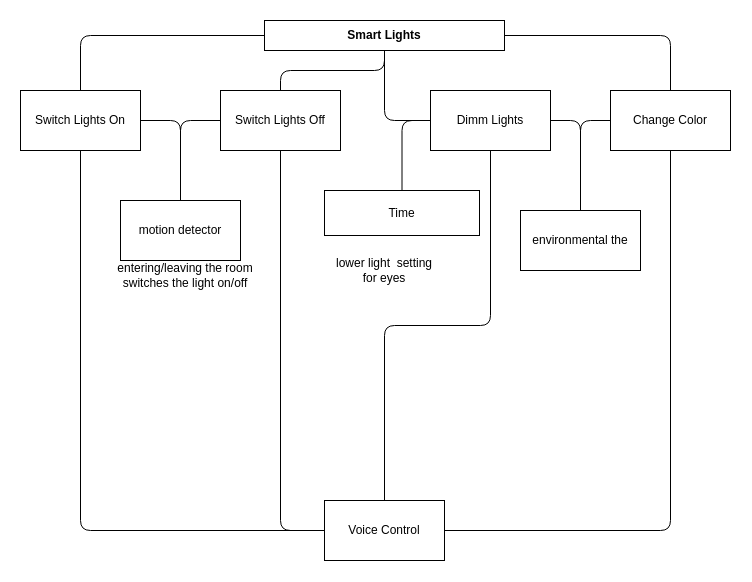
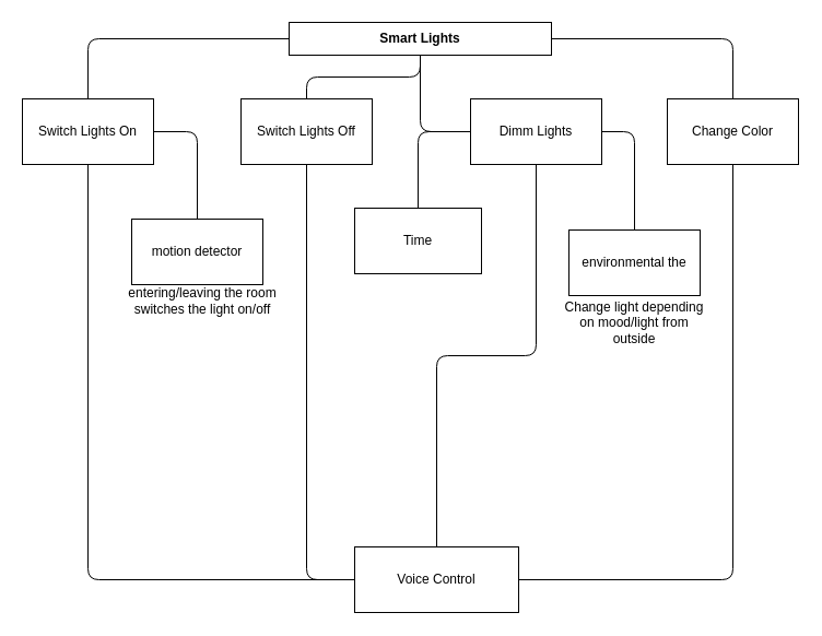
- <mxCell id="17" style="edgeStyle=orthogonalEdgeStyle;rounded=1;orthogonalLoop=1;jettySize=auto;html=1;exitX=0.5;exitY=0;exitDx=0;exitDy=0;entryX=0;entryY=0.5;entryDx=0;entryDy=0;endArrow=none;endFill=0;" edge="1" parent="1" source="19" target="11"><mxGeometry relative="1" as="geometry" /></mxCell>
- <mxCell id="24" style="edgeStyle=orthogonalEdgeStyle;rounded=1;orthogonalLoop=1;jettySize=auto;html=1;exitX=0.5;exitY=0;exitDx=0;exitDy=0;entryX=0;entryY=0.5;entryDx=0;entryDy=0;endArrow=none;endFill=0;" edge="1" parent="1" source="26" target="7"><mxGeometry relative="1" as="geometry" /></mxCell>
- <mxCell id="21" value="&lt;div&gt;Time&lt;/div&gt;" style="rounded=0;whiteSpace=wrap;html=1;" vertex="1" parent="1"><mxGeometry x="324" y="190" width="155" height="45" as="geometry" /></mxCell>
+ <mxCell id="21" value="&lt;div&gt;Time&lt;/div&gt;" style="rounded=0;whiteSpace=wrap;html=1;" vertex="1" parent="1"><mxGeometry x="324" y="190" width="116" height="60" as="geometry" /></mxCell>
- <mxCell id="22" value="&lt;div&gt;lower light&amp;nbsp; setting for eyes&lt;/div&gt;" style="text;html=1;strokeColor=none;fillColor=none;align=center;verticalAlign=middle;whiteSpace=wrap;rounded=0;" vertex="1" parent="1"><mxGeometry x="334" y="250" width="100" height="40" as="geometry" /></mxCell>
+ <mxCell id="23" value="Change light depending on mood/light from outside" style="text;html=1;strokeColor=none;fillColor=none;align=center;verticalAlign=middle;whiteSpace=wrap;rounded=0;" vertex="1" parent="1"><mxGeometry x="510" y="280" width="140" height="30" as="geometry" /></mxCell>
- <mxCell id="16" value="Voice Control" style="rounded=0;whiteSpace=wrap;html=1;" vertex="1" parent="1"><mxGeometry x="324" y="500" width="120" height="60" as="geometry" /></mxCell>
+ <mxCell id="16" value="Voice Control" style="rounded=0;whiteSpace=wrap;html=1;" vertex="1" parent="1"><mxGeometry x="324" y="500" width="150" height="60" as="geometry" /></mxCell>
